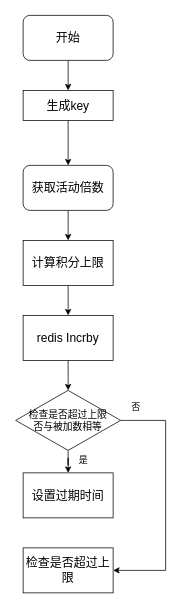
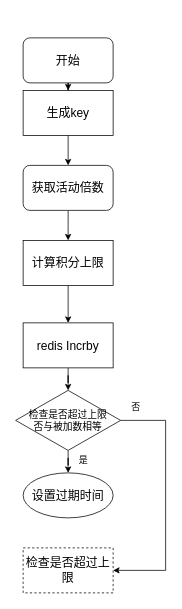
- <mxCell id="3" value="&lt;font style=&quot;font-size: 16px;&quot;&gt;开始&lt;/font&gt;" style="rounded=1;whiteSpace=wrap;html=1;" vertex="1" parent="1"><mxGeometry x="30" y="20" width="120" height="60" as="geometry" /></mxCell>
+ <mxCell id="3" value="&lt;font style=&quot;font-size: 16px;&quot;&gt;开始&lt;/font&gt;" style="rounded=1;whiteSpace=wrap;html=1;" vertex="1" parent="1"><mxGeometry x="30" y="50" width="120" height="60" as="geometry" /></mxCell>
- <mxCell id="5" value="&lt;span style=&quot;font-size: 16px;&quot;&gt;生成key&lt;/span&gt;" style="rounded=0;whiteSpace=wrap;html=1;" vertex="1" parent="1"><mxGeometry x="30" y="120" width="120" height="40" as="geometry" /></mxCell>
+ <mxCell id="5" value="&lt;span style=&quot;font-size: 16px;&quot;&gt;生成key&lt;/span&gt;" style="rounded=0;whiteSpace=wrap;html=1;" vertex="1" parent="1"><mxGeometry x="30" y="120" width="120" height="60" as="geometry" /></mxCell>
- <mxCell id="17" value="&lt;font style=&quot;font-size: 16px;&quot;&gt;redis Incrby&lt;/font&gt;" style="rounded=0;whiteSpace=wrap;html=1;" vertex="1" parent="1"><mxGeometry x="30" y="420" width="120" height="60" as="geometry" /></mxCell>
+ <mxCell id="17" value="&lt;font style=&quot;font-size: 16px;&quot;&gt;redis Incrby&lt;/font&gt;" style="rounded=0;whiteSpace=wrap;html=1;" vertex="1" parent="1"><mxGeometry x="30" y="430" width="120" height="60" as="geometry" /></mxCell>
- <mxCell id="11" value="&lt;span style=&quot;font-size: 16px;&quot;&gt;设置过期时间&lt;/span&gt;" style="rounded=0;whiteSpace=wrap;html=1;" vertex="1" parent="1"><mxGeometry x="30" y="630" width="120" height="60" as="geometry" /></mxCell>
+ <mxCell id="11" value="&lt;span style=&quot;font-size: 16px;&quot;&gt;设置过期时间&lt;/span&gt;" style="ellipse;whiteSpace=wrap;html=1;" vertex="1" parent="1"><mxGeometry x="30" y="630" width="120" height="60" as="geometry" /></mxCell>
- <mxCell id="12" value="&lt;font style=&quot;font-size: 16px;&quot;&gt;检查是否超过上限&lt;/font&gt;" style="rounded=0;whiteSpace=wrap;html=1;" vertex="1" parent="1"><mxGeometry x="30" y="730" width="120" height="60" as="geometry" /></mxCell>
+ <mxCell id="12" value="&lt;font style=&quot;font-size: 16px;&quot;&gt;检查是否超过上限&lt;/font&gt;" style="rounded=0;whiteSpace=wrap;html=1;dashed=1;" vertex="1" parent="1"><mxGeometry x="30" y="730" width="120" height="60" as="geometry" /></mxCell>
